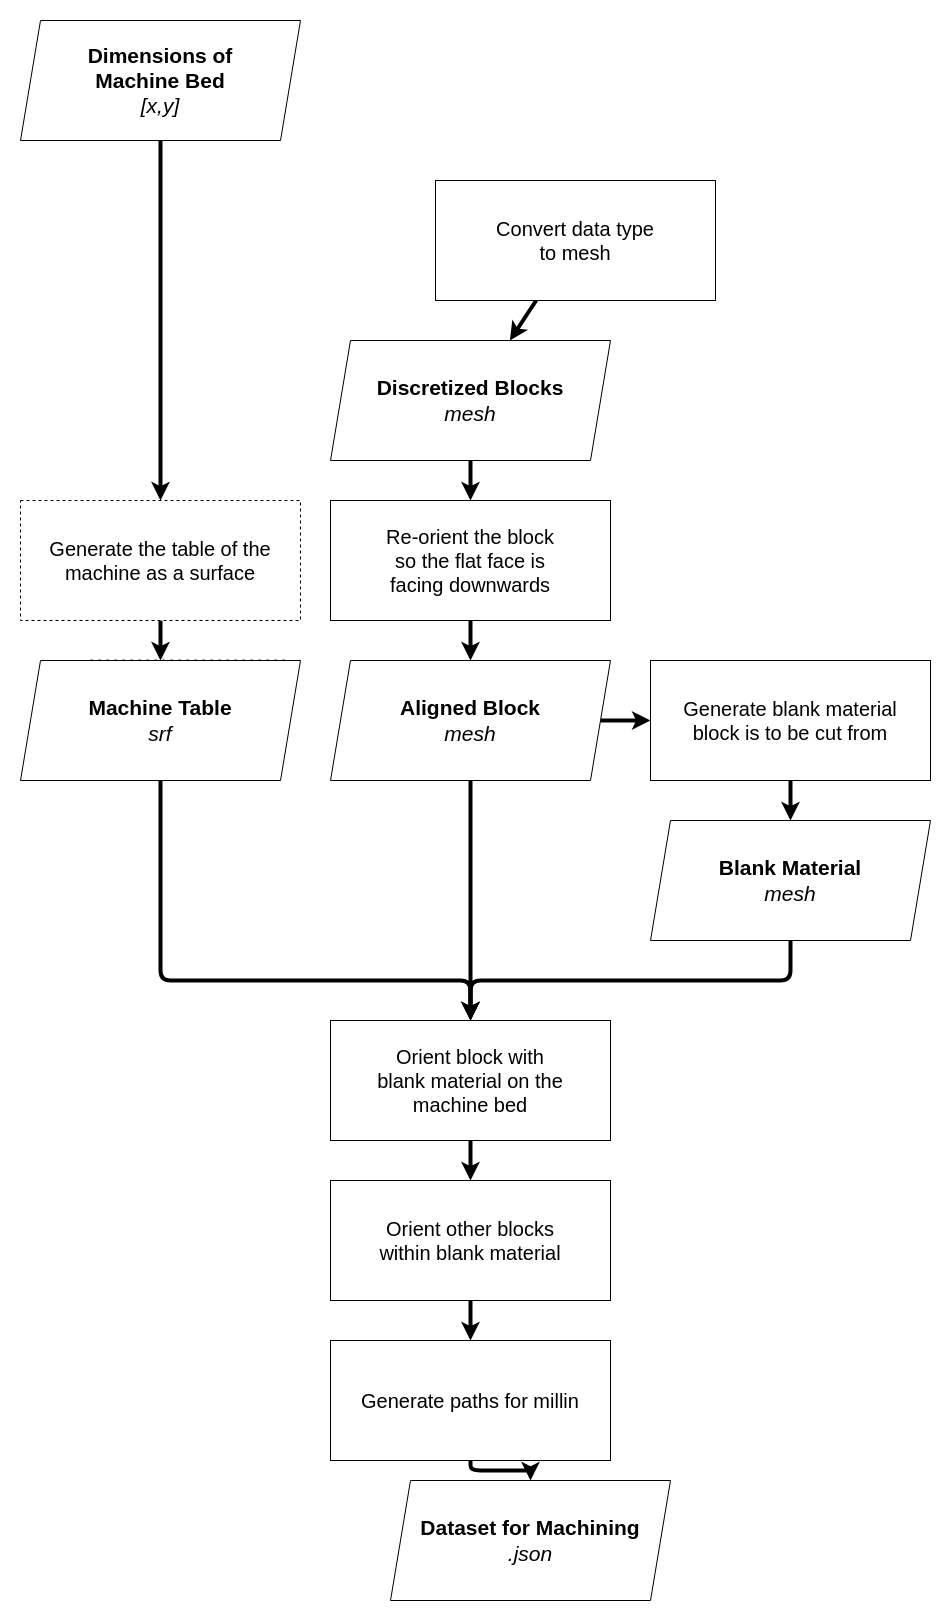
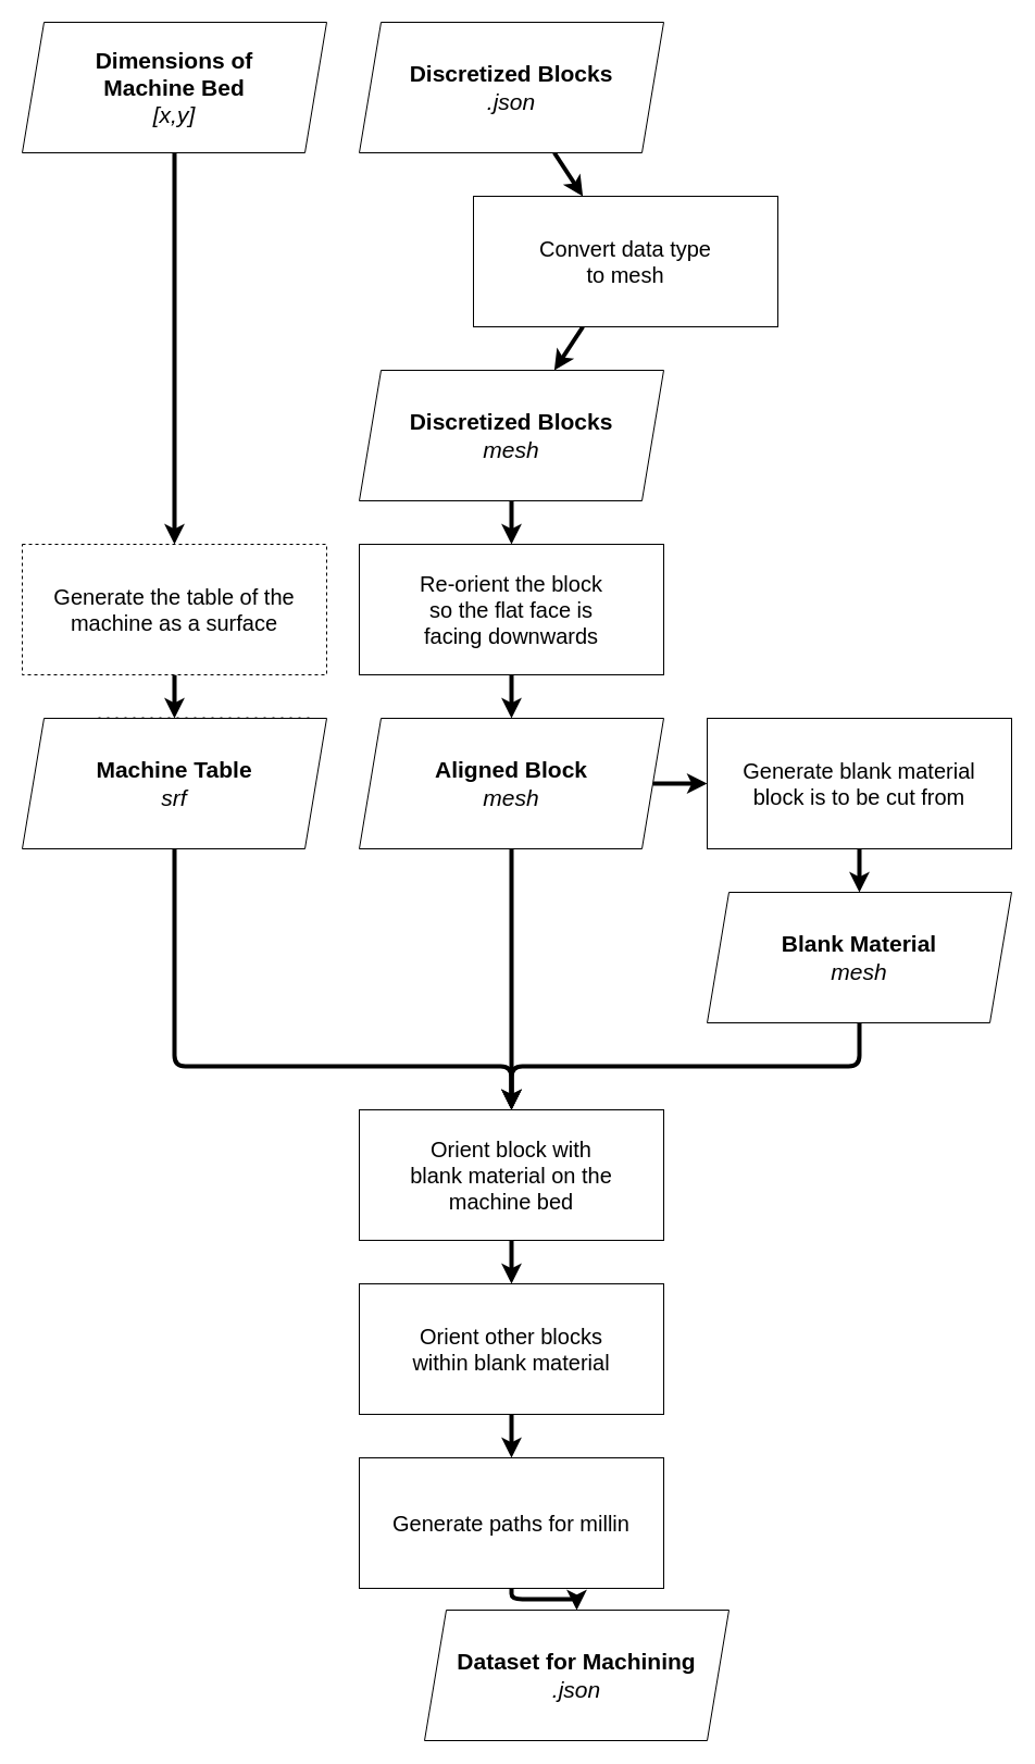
+ <mxCell id="6" value="&lt;b style=&quot;font-size: 21px&quot;&gt;Discretized Blocks&lt;/b&gt;&lt;br style=&quot;font-size: 21px&quot;&gt;&lt;i style=&quot;font-size: 21px&quot;&gt;.json&lt;/i&gt;" style="shape=parallelogram;perimeter=parallelogramPerimeter;whiteSpace=wrap;html=1;fixedSize=1;fontSize=12;rounded=0;" parent="1" vertex="1"><mxGeometry x="330" y="20" width="280" height="120" as="geometry" /></mxCell>
+ <mxCell id="5" value="" style="edgeStyle=none;html=1;fontSize=20;strokeWidth=4;" parent="1" source="6" target="3" edge="1"><mxGeometry relative="1" as="geometry" /></mxCell>
